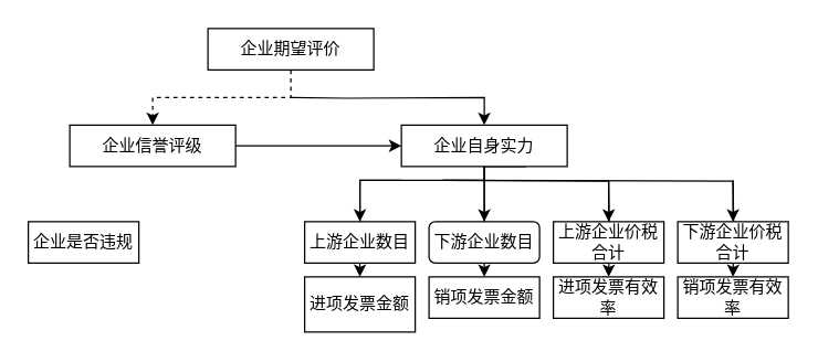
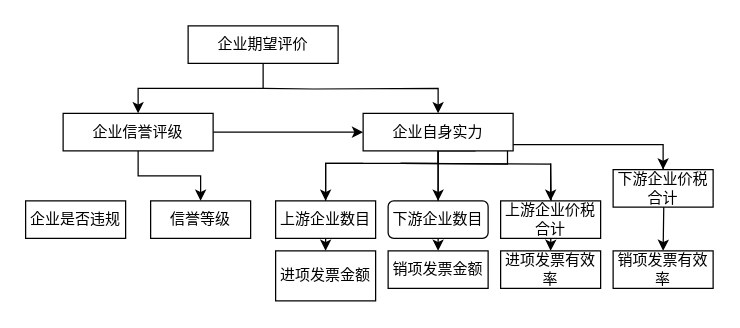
- <mxCell id="3" value="" style="edgeStyle=orthogonalEdgeStyle;rounded=0;orthogonalLoop=1;jettySize=auto;html=1;dashed=1;" edge="1" parent="1" source="4" target="16"><mxGeometry relative="1" as="geometry" /></mxCell>
+ <mxCell id="3" value="" style="edgeStyle=orthogonalEdgeStyle;rounded=0;orthogonalLoop=1;jettySize=auto;html=1;" edge="1" parent="1" source="4" target="16"><mxGeometry relative="1" as="geometry" /></mxCell>
+ <mxCell id="15" value="" style="edgeStyle=orthogonalEdgeStyle;rounded=0;orthogonalLoop=1;jettySize=auto;html=1;" edge="1" parent="1" source="16" target="19"><mxGeometry relative="1" as="geometry" /></mxCell>
+ <mxCell id="19" value="信誉等级" style="whiteSpace=wrap;html=1;rounded=0;" vertex="1" parent="1"><mxGeometry x="120" y="160" width="80" height="30" as="geometry" /></mxCell>
- <mxCell id="23" value="下游企业价税合计" style="whiteSpace=wrap;html=1;rounded=0;" vertex="1" parent="1"><mxGeometry x="490" y="160" width="80" height="30" as="geometry" /></mxCell>
+ <mxCell id="23" value="下游企业价税合计" style="whiteSpace=wrap;html=1;rounded=0;" vertex="1" parent="1"><mxGeometry x="490" y="135" width="80" height="30" as="geometry" /></mxCell>
